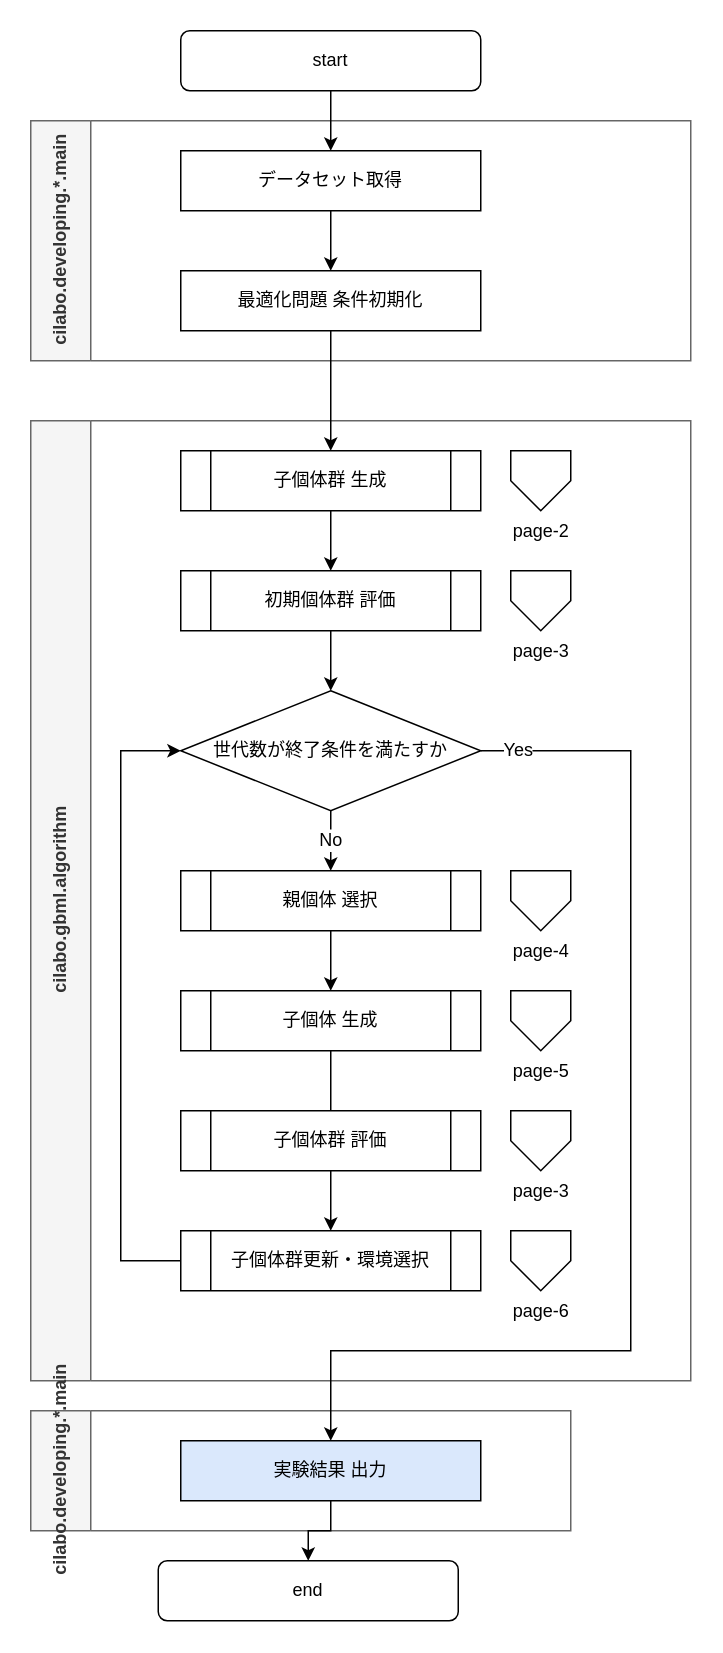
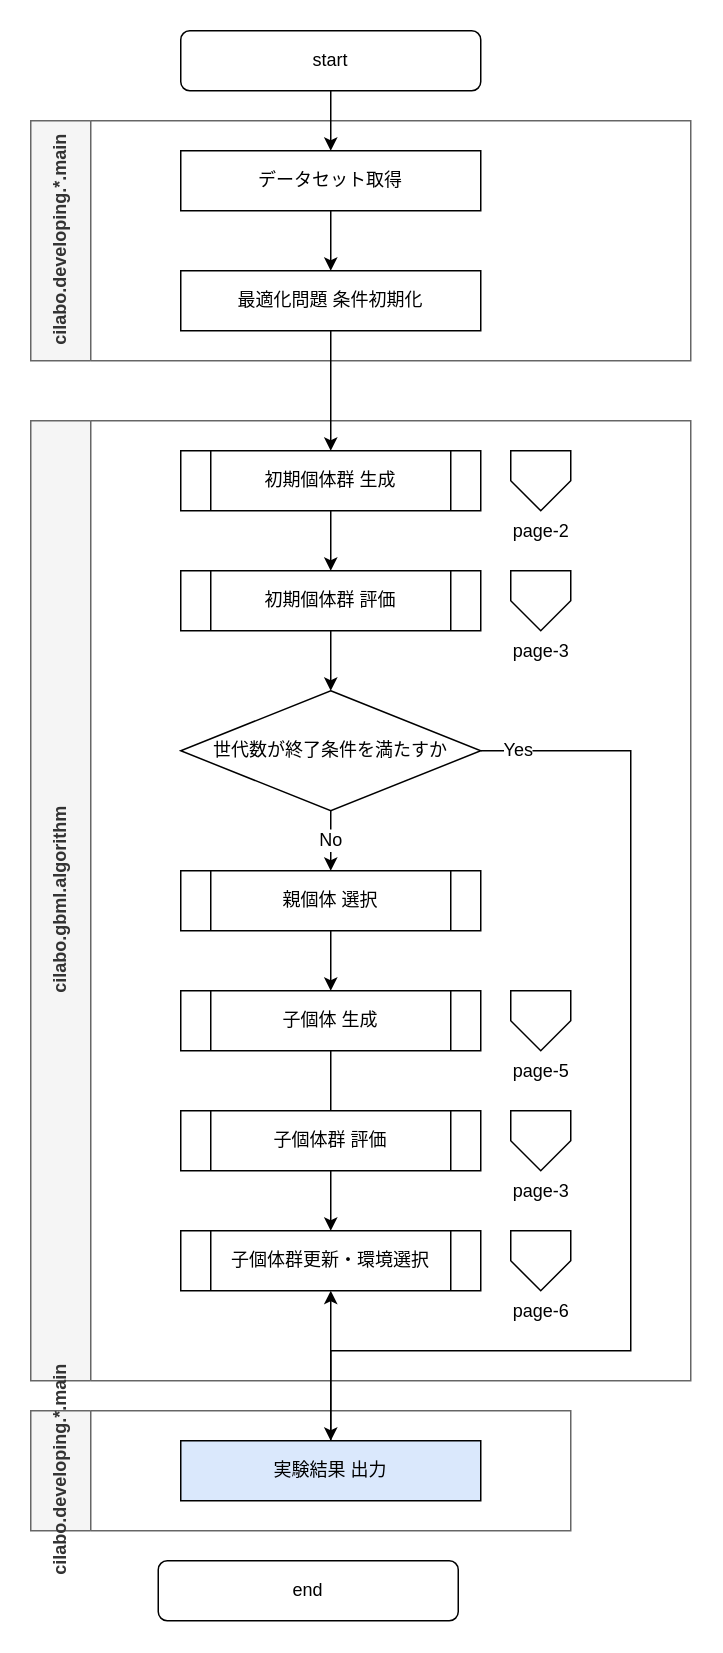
- <mxCell id="20" value="子個体群 生成" style="shape=process;whiteSpace=wrap;html=1;backgroundOutline=1;fontFamily=Helvetica;fontSize=12;fontColor=default;align=center;strokeColor=default;fillColor=default;" vertex="1" parent="1"><mxGeometry x="120" y="300" width="200" height="40" as="geometry" /></mxCell>
+ <mxCell id="20" value="初期個体群 生成" style="shape=process;whiteSpace=wrap;html=1;backgroundOutline=1;fontFamily=Helvetica;fontSize=12;fontColor=default;align=center;strokeColor=default;fillColor=default;" vertex="1" parent="1"><mxGeometry x="120" y="300" width="200" height="40" as="geometry" /></mxCell>
- <mxCell id="13" value="page-4" style="verticalLabelPosition=bottom;verticalAlign=top;html=1;shape=offPageConnector;rounded=0;size=0.5;fontFamily=Helvetica;fontSize=12;fontColor=default;strokeColor=default;fillColor=default;" vertex="1" parent="5"><mxGeometry x="320" y="300" width="40" height="40" as="geometry" /></mxCell>
- <mxCell id="25" style="edgeStyle=orthogonalEdgeStyle;rounded=0;orthogonalLoop=1;jettySize=auto;html=1;exitX=0;exitY=0.5;exitDx=0;exitDy=0;entryX=0;entryY=0.5;entryDx=0;entryDy=0;fontFamily=Helvetica;fontSize=12;fontColor=default;" edge="1" parent="1" source="26" target="7"><mxGeometry relative="1" as="geometry"><Array as="points"><mxPoint x="80" y="840" /><mxPoint x="80" y="500" /></Array></mxGeometry></mxCell>
- <mxCell id="34" value="" style="edgeStyle=orthogonalEdgeStyle;rounded=0;orthogonalLoop=1;jettySize=auto;html=1;fontFamily=Helvetica;fontSize=12;fontColor=default;" edge="1" parent="1" source="29" target="33"><mxGeometry relative="1" as="geometry" /></mxCell>
+ <mxCell id="34" value="" style="edgeStyle=orthogonalEdgeStyle;rounded=0;orthogonalLoop=1;jettySize=auto;html=1;fontFamily=Helvetica;fontSize=12;fontColor=default;" edge="1" parent="1" source="29" target="26"><mxGeometry relative="1" as="geometry" /></mxCell>
